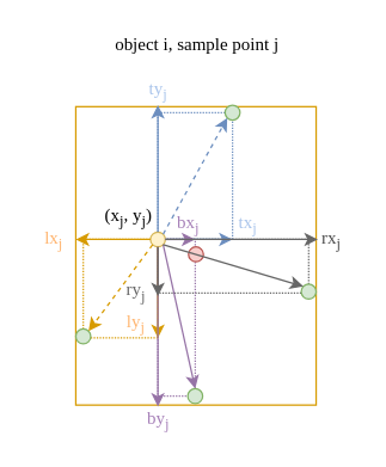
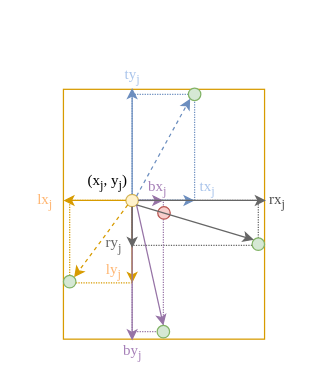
- <mxCell id="8" value="object i, sample point j" style="text;html=1;resizable=0;autosize=1;align=center;verticalAlign=middle;points=[];fillColor=none;strokeColor=none;rounded=0;fontFamily=Georgia;" vertex="1" parent="1"><mxGeometry x="61" y="20" width="140" height="20" as="geometry" /></mxCell>
